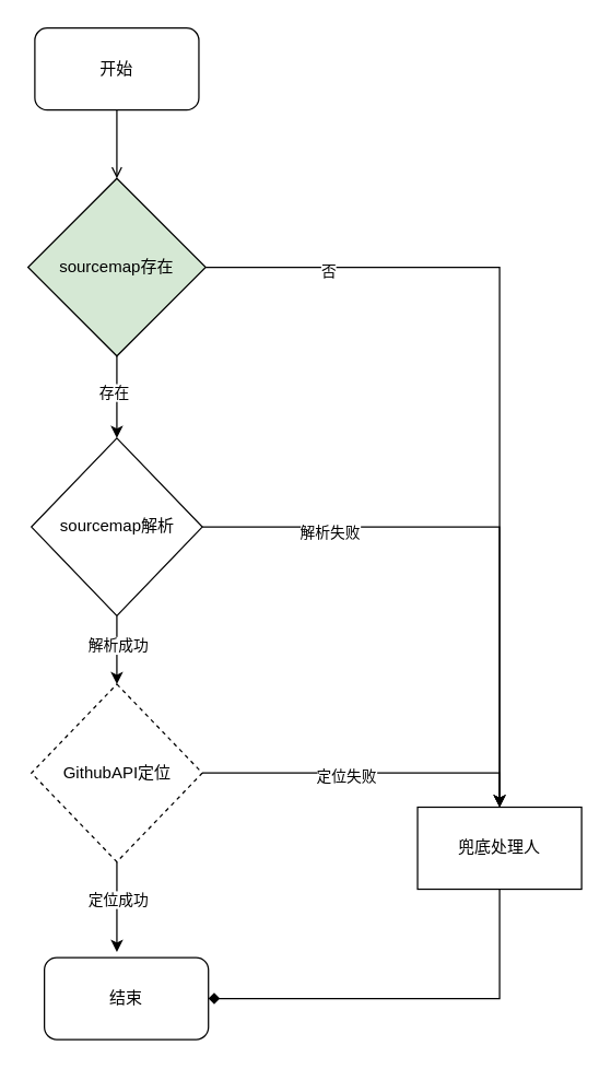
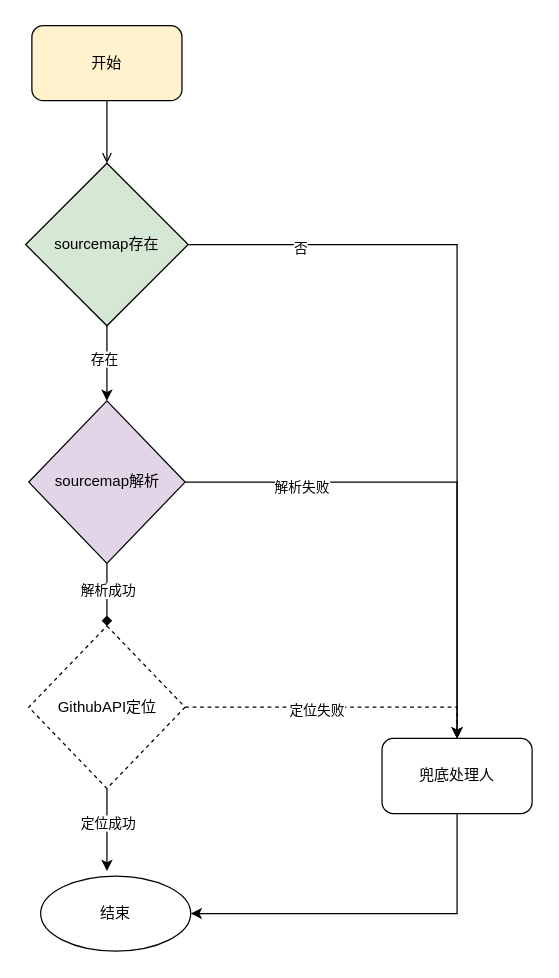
- <mxCell id="3" value="开始" style="rounded=1;whiteSpace=wrap;html=1;" vertex="1" parent="1"><mxGeometry x="25" y="20" width="120" height="60" as="geometry" /></mxCell>
+ <mxCell id="3" value="开始" style="rounded=1;whiteSpace=wrap;html=1;fillColor=#fff2cc;" vertex="1" parent="1"><mxGeometry x="25" y="20" width="120" height="60" as="geometry" /></mxCell>
- <mxCell id="22" value="sourcemap解析" style="rhombus;whiteSpace=wrap;html=1;" vertex="1" parent="1"><mxGeometry x="22.5" y="320" width="125" height="130" as="geometry" /></mxCell>
+ <mxCell id="22" value="sourcemap解析" style="rhombus;whiteSpace=wrap;html=1;fillColor=#e1d5e7;" vertex="1" parent="1"><mxGeometry x="22.5" y="320" width="125" height="130" as="geometry" /></mxCell>
- <mxCell id="11" style="edgeStyle=orthogonalEdgeStyle;rounded=0;orthogonalLoop=1;jettySize=auto;html=1;exitX=0.5;exitY=1;exitDx=0;exitDy=0;entryX=0.5;entryY=0;entryDx=0;entryDy=0;" edge="1" parent="1" source="22" target="17"><mxGeometry relative="1" as="geometry"><mxPoint x="85" y="360" as="sourcePoint" /></mxGeometry></mxCell>
+ <mxCell id="11" style="edgeStyle=orthogonalEdgeStyle;rounded=0;orthogonalLoop=1;jettySize=auto;html=1;exitX=0.5;exitY=1;exitDx=0;exitDy=0;entryX=0.5;entryY=0;entryDx=0;entryDy=0;endArrow=diamond;" edge="1" parent="1" source="22" target="17"><mxGeometry relative="1" as="geometry"><mxPoint x="85" y="360" as="sourcePoint" /></mxGeometry></mxCell>
- <mxCell id="13" style="edgeStyle=orthogonalEdgeStyle;rounded=0;orthogonalLoop=1;jettySize=auto;html=1;exitX=1;exitY=0.5;exitDx=0;exitDy=0;entryX=0.5;entryY=0;entryDx=0;entryDy=0;" edge="1" parent="1" source="17" target="10"><mxGeometry relative="1" as="geometry" /></mxCell>
+ <mxCell id="13" style="edgeStyle=orthogonalEdgeStyle;rounded=0;orthogonalLoop=1;jettySize=auto;html=1;exitX=1;exitY=0.5;exitDx=0;exitDy=0;entryX=0.5;entryY=0;entryDx=0;entryDy=0;dashed=1;" edge="1" parent="1" source="17" target="10"><mxGeometry relative="1" as="geometry" /></mxCell>
- <mxCell id="10" value="兜底处理人" style="rounded=0;whiteSpace=wrap;html=1;" vertex="1" parent="1"><mxGeometry x="305" y="590" width="120" height="60" as="geometry" /></mxCell>
+ <mxCell id="10" value="兜底处理人" style="whiteSpace=wrap;html=1;rounded=1;" vertex="1" parent="1"><mxGeometry x="305" y="590" width="120" height="60" as="geometry" /></mxCell>
- <mxCell id="18" value="结束" style="rounded=1;whiteSpace=wrap;html=1;" vertex="1" parent="1"><mxGeometry x="32" y="700" width="120" height="60" as="geometry" /></mxCell>
+ <mxCell id="18" value="结束" style="ellipse;whiteSpace=wrap;html=1;" vertex="1" parent="1"><mxGeometry x="32" y="700" width="120" height="60" as="geometry" /></mxCell>
- <mxCell id="9" style="edgeStyle=orthogonalEdgeStyle;rounded=0;orthogonalLoop=1;jettySize=auto;html=1;exitX=0.5;exitY=1;exitDx=0;exitDy=0;entryX=1;entryY=0.5;entryDx=0;entryDy=0;endArrow=diamond;" edge="1" parent="1" source="10" target="18"><mxGeometry relative="1" as="geometry" /></mxCell>
+ <mxCell id="9" style="edgeStyle=orthogonalEdgeStyle;rounded=0;orthogonalLoop=1;jettySize=auto;html=1;exitX=0.5;exitY=1;exitDx=0;exitDy=0;entryX=1;entryY=0.5;entryDx=0;entryDy=0;" edge="1" parent="1" source="10" target="18"><mxGeometry relative="1" as="geometry" /></mxCell>
